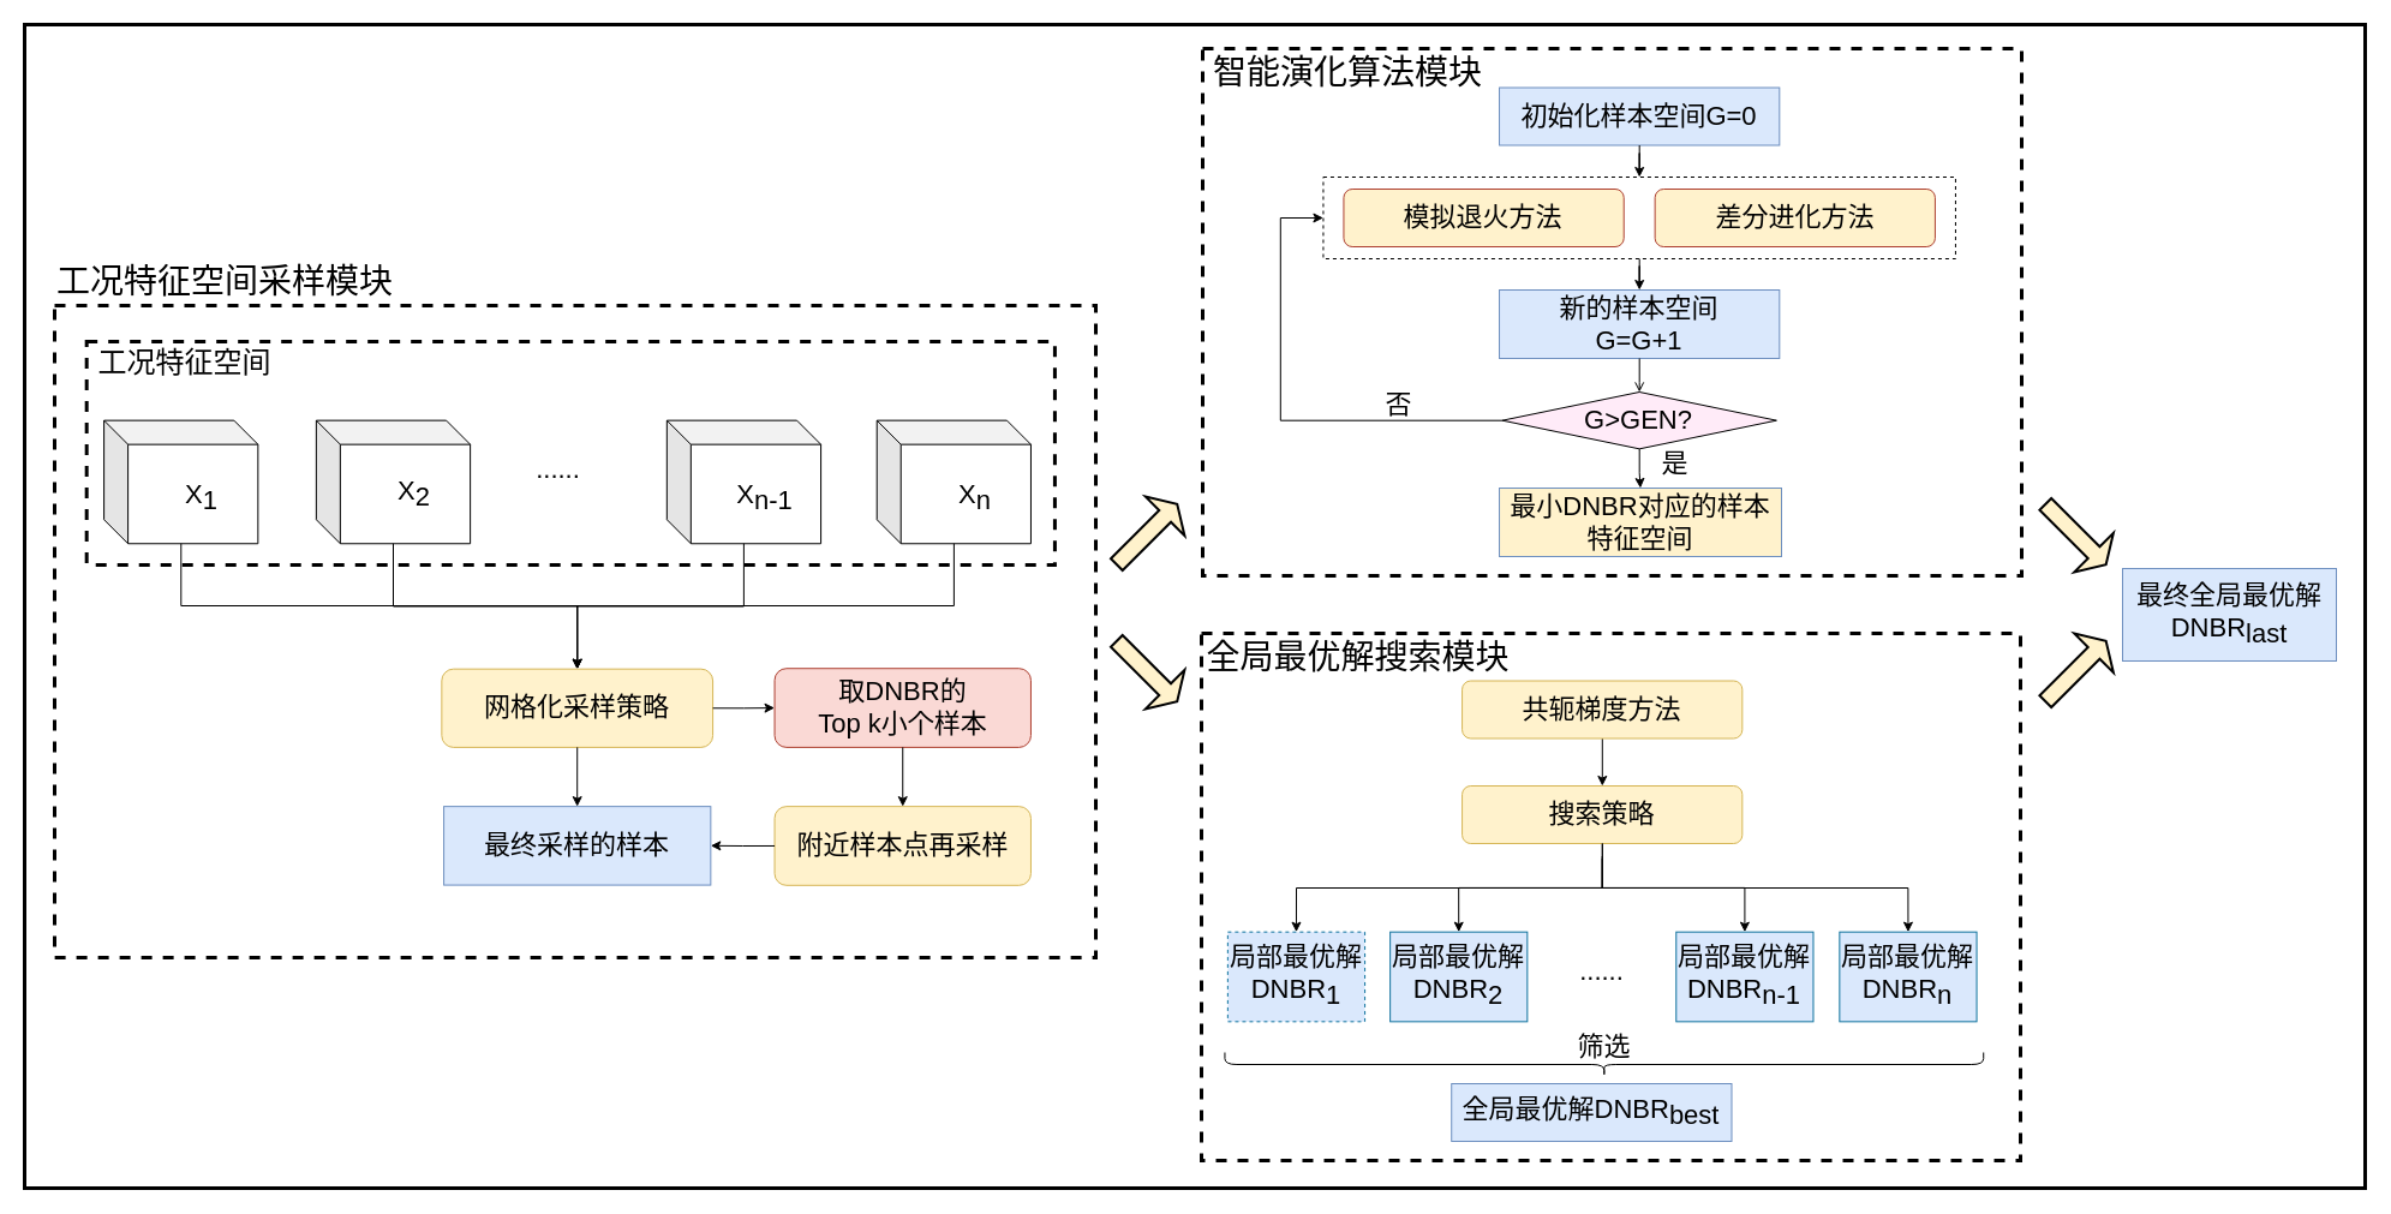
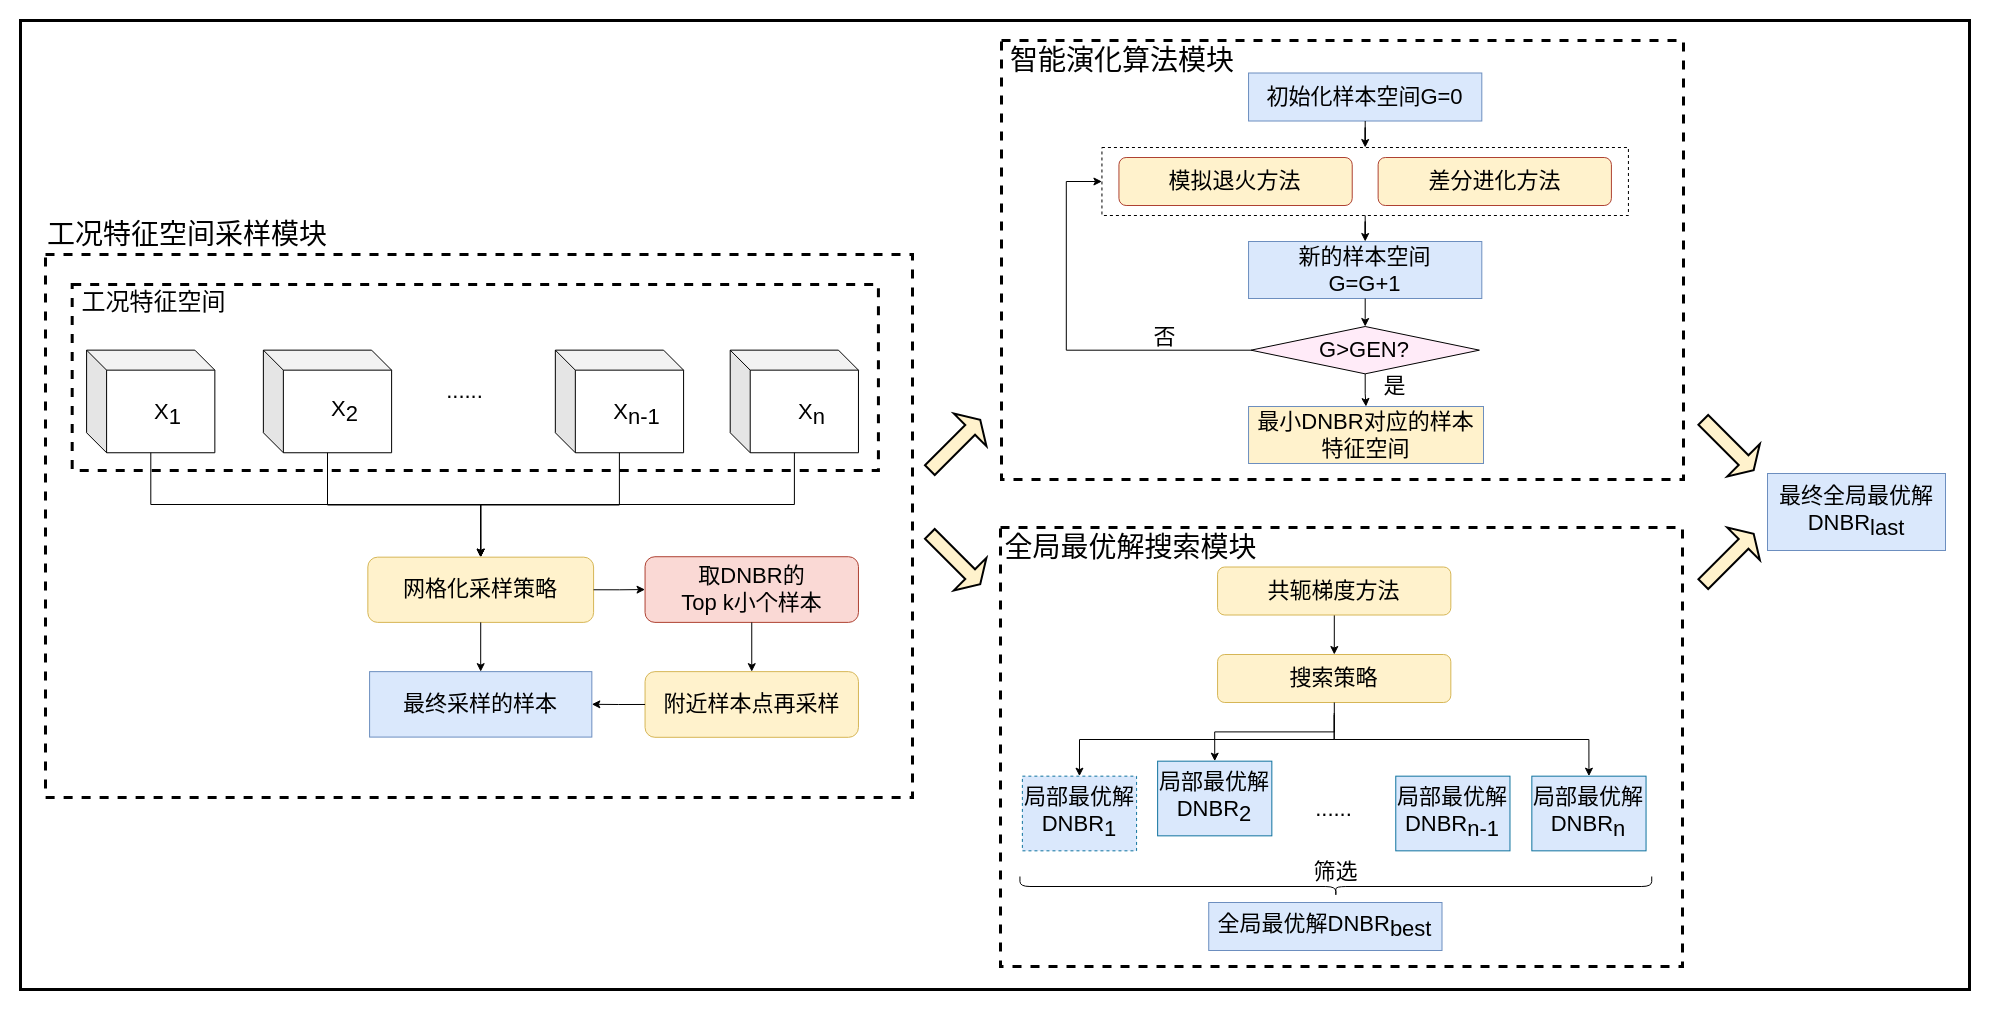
- <mxCell id="29" style="edgeStyle=orthogonalEdgeStyle;rounded=0;orthogonalLoop=1;jettySize=auto;html=1;fontSize=22;endArrow=open;" parent="1" source="28" target="26" edge="1"><mxGeometry relative="1" as="geometry" /></mxCell>
+ <mxCell id="29" style="edgeStyle=orthogonalEdgeStyle;rounded=0;orthogonalLoop=1;jettySize=auto;html=1;fontSize=22;" parent="1" source="28" target="26" edge="1"><mxGeometry relative="1" as="geometry" /></mxCell>
- <mxCell id="19" style="edgeStyle=orthogonalEdgeStyle;rounded=0;orthogonalLoop=1;jettySize=auto;html=1;fontSize=22;" parent="4" source="9" target="18" edge="1"><mxGeometry relative="1" as="geometry" /></mxCell>
- <mxCell id="16" value="局部最优解DNBR&lt;sub style=&quot;font-size: 22px;&quot;&gt;2&lt;/sub&gt;" style="rounded=0;whiteSpace=wrap;html=1;fontSize=22;fillColor=#DAE8FC;strokeColor=#10739e;" parent="4" vertex="1"><mxGeometry x="157.135" y="255.67" width="114.207" height="74.67" as="geometry" /></mxCell>
+ <mxCell id="16" value="局部最优解DNBR&lt;sub style=&quot;font-size: 22px;&quot;&gt;2&lt;/sub&gt;" style="rounded=0;whiteSpace=wrap;html=1;fontSize=22;fillColor=#DAE8FC;strokeColor=#10739e;" parent="4" vertex="1"><mxGeometry x="157.135" y="240.67" width="114.207" height="74.67" as="geometry" /></mxCell>
